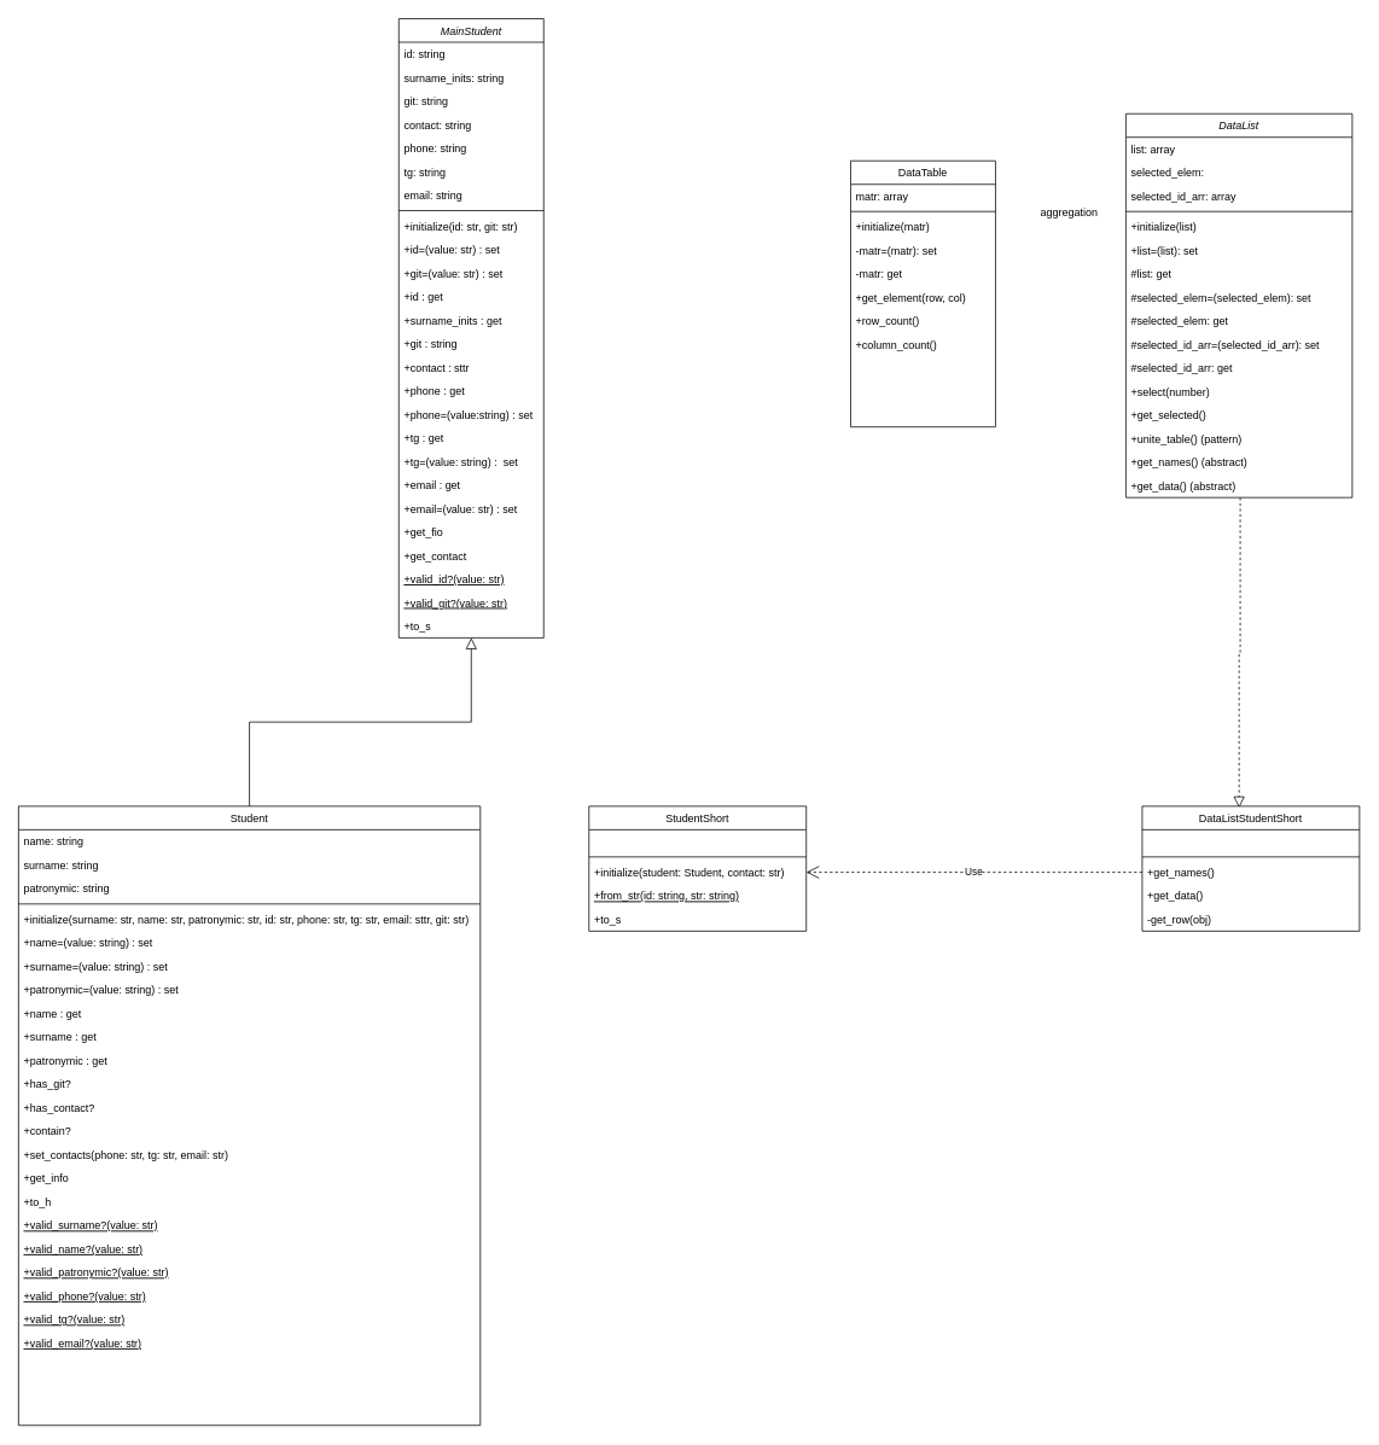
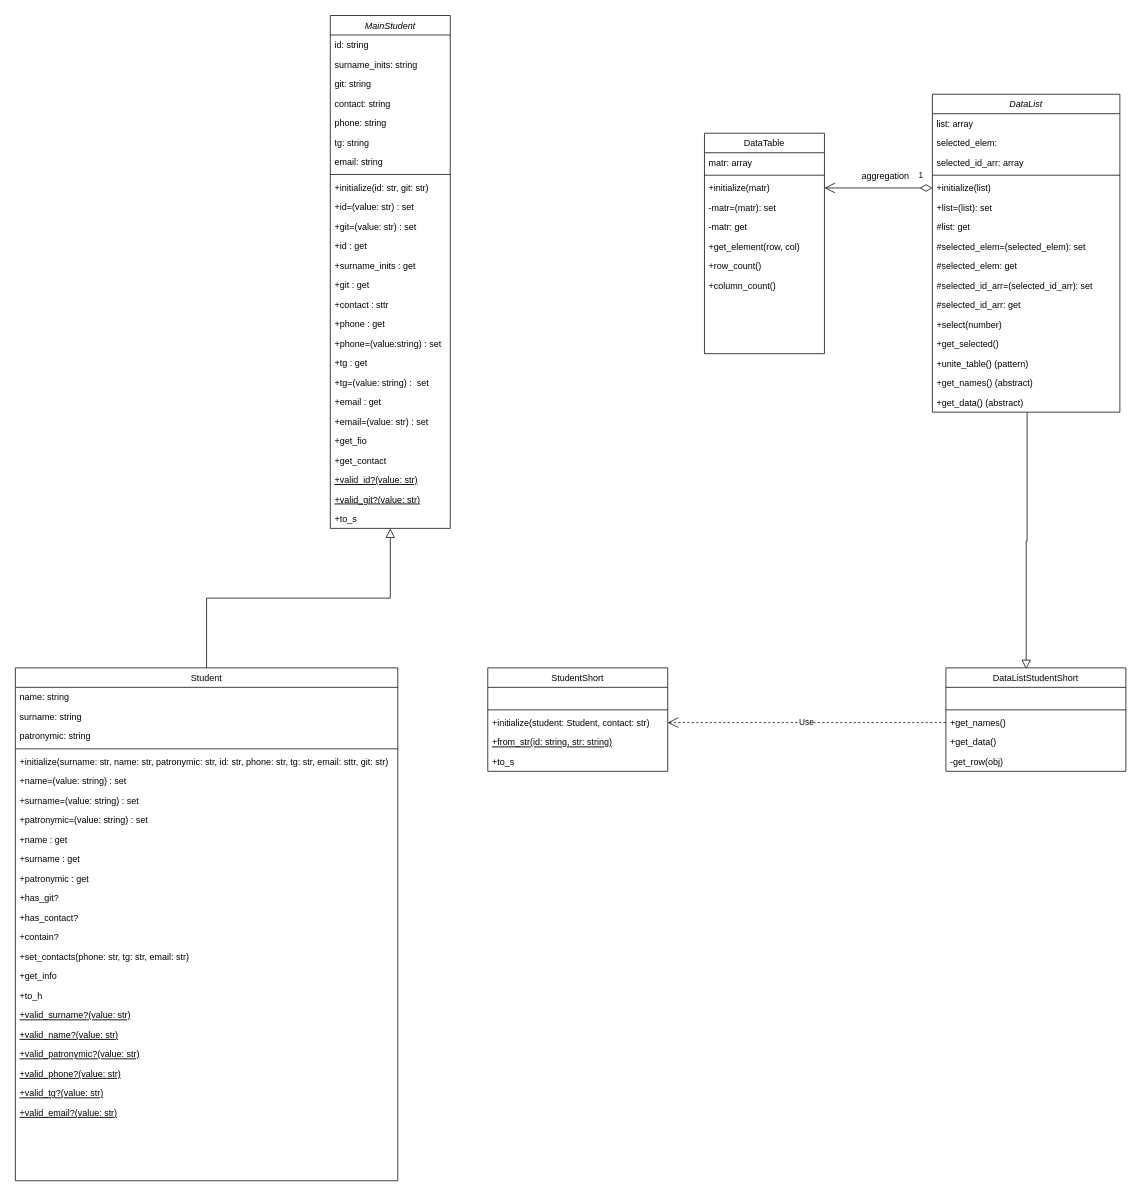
+ <mxCell id="95" value="1" style="endArrow=open;html=1;endSize=12;startArrow=diamondThin;startSize=14;startFill=0;edgeStyle=orthogonalEdgeStyle;align=left;verticalAlign=bottom;rounded=0;exitX=0;exitY=0.5;exitDx=0;exitDy=0;entryX=1;entryY=0.5;entryDx=0;entryDy=0;" edge="1" parent="1" source="7" target="22"><mxGeometry x="-0.722" y="-8" relative="1" as="geometry"><mxPoint x="1359" y="330" as="sourcePoint" /><mxPoint x="1519" y="330" as="targetPoint" /><mxPoint as="offset" /></mxGeometry></mxCell>
- <mxCell id="51" value="+git : string" style="text;align=left;verticalAlign=top;spacingLeft=4;spacingRight=4;overflow=hidden;rotatable=0;points=[[0,0.5],[1,0.5]];portConstraint=eastwest;" vertex="1" parent="37"><mxGeometry y="346" width="160" height="26" as="geometry" /></mxCell>
+ <mxCell id="51" value="+git : get" style="text;align=left;verticalAlign=top;spacingLeft=4;spacingRight=4;overflow=hidden;rotatable=0;points=[[0,0.5],[1,0.5]];portConstraint=eastwest;" vertex="1" parent="37"><mxGeometry y="346" width="160" height="26" as="geometry" /></mxCell>
- <mxCell id="30" value="" style="endArrow=block;endSize=10;endFill=0;shadow=0;strokeWidth=1;rounded=0;edgeStyle=elbowEdgeStyle;elbow=vertical;entryX=0.446;entryY=0.013;entryDx=0;entryDy=0;entryPerimeter=0;exitX=0.505;exitY=1.01;exitDx=0;exitDy=0;exitPerimeter=0;dashed=1;" edge="1" parent="1" source="18" target="31"><mxGeometry width="160" relative="1" as="geometry"><mxPoint x="1370" y="555" as="sourcePoint" /><mxPoint x="1483" y="561" as="targetPoint" /></mxGeometry></mxCell>
+ <mxCell id="30" value="" style="endArrow=block;endSize=10;endFill=0;shadow=0;strokeWidth=1;rounded=0;edgeStyle=elbowEdgeStyle;elbow=vertical;entryX=0.446;entryY=0.013;entryDx=0;entryDy=0;entryPerimeter=0;exitX=0.505;exitY=1.01;exitDx=0;exitDy=0;exitPerimeter=0;" edge="1" parent="1" source="18" target="31"><mxGeometry width="160" relative="1" as="geometry"><mxPoint x="1370" y="555" as="sourcePoint" /><mxPoint x="1483" y="561" as="targetPoint" /></mxGeometry></mxCell>
